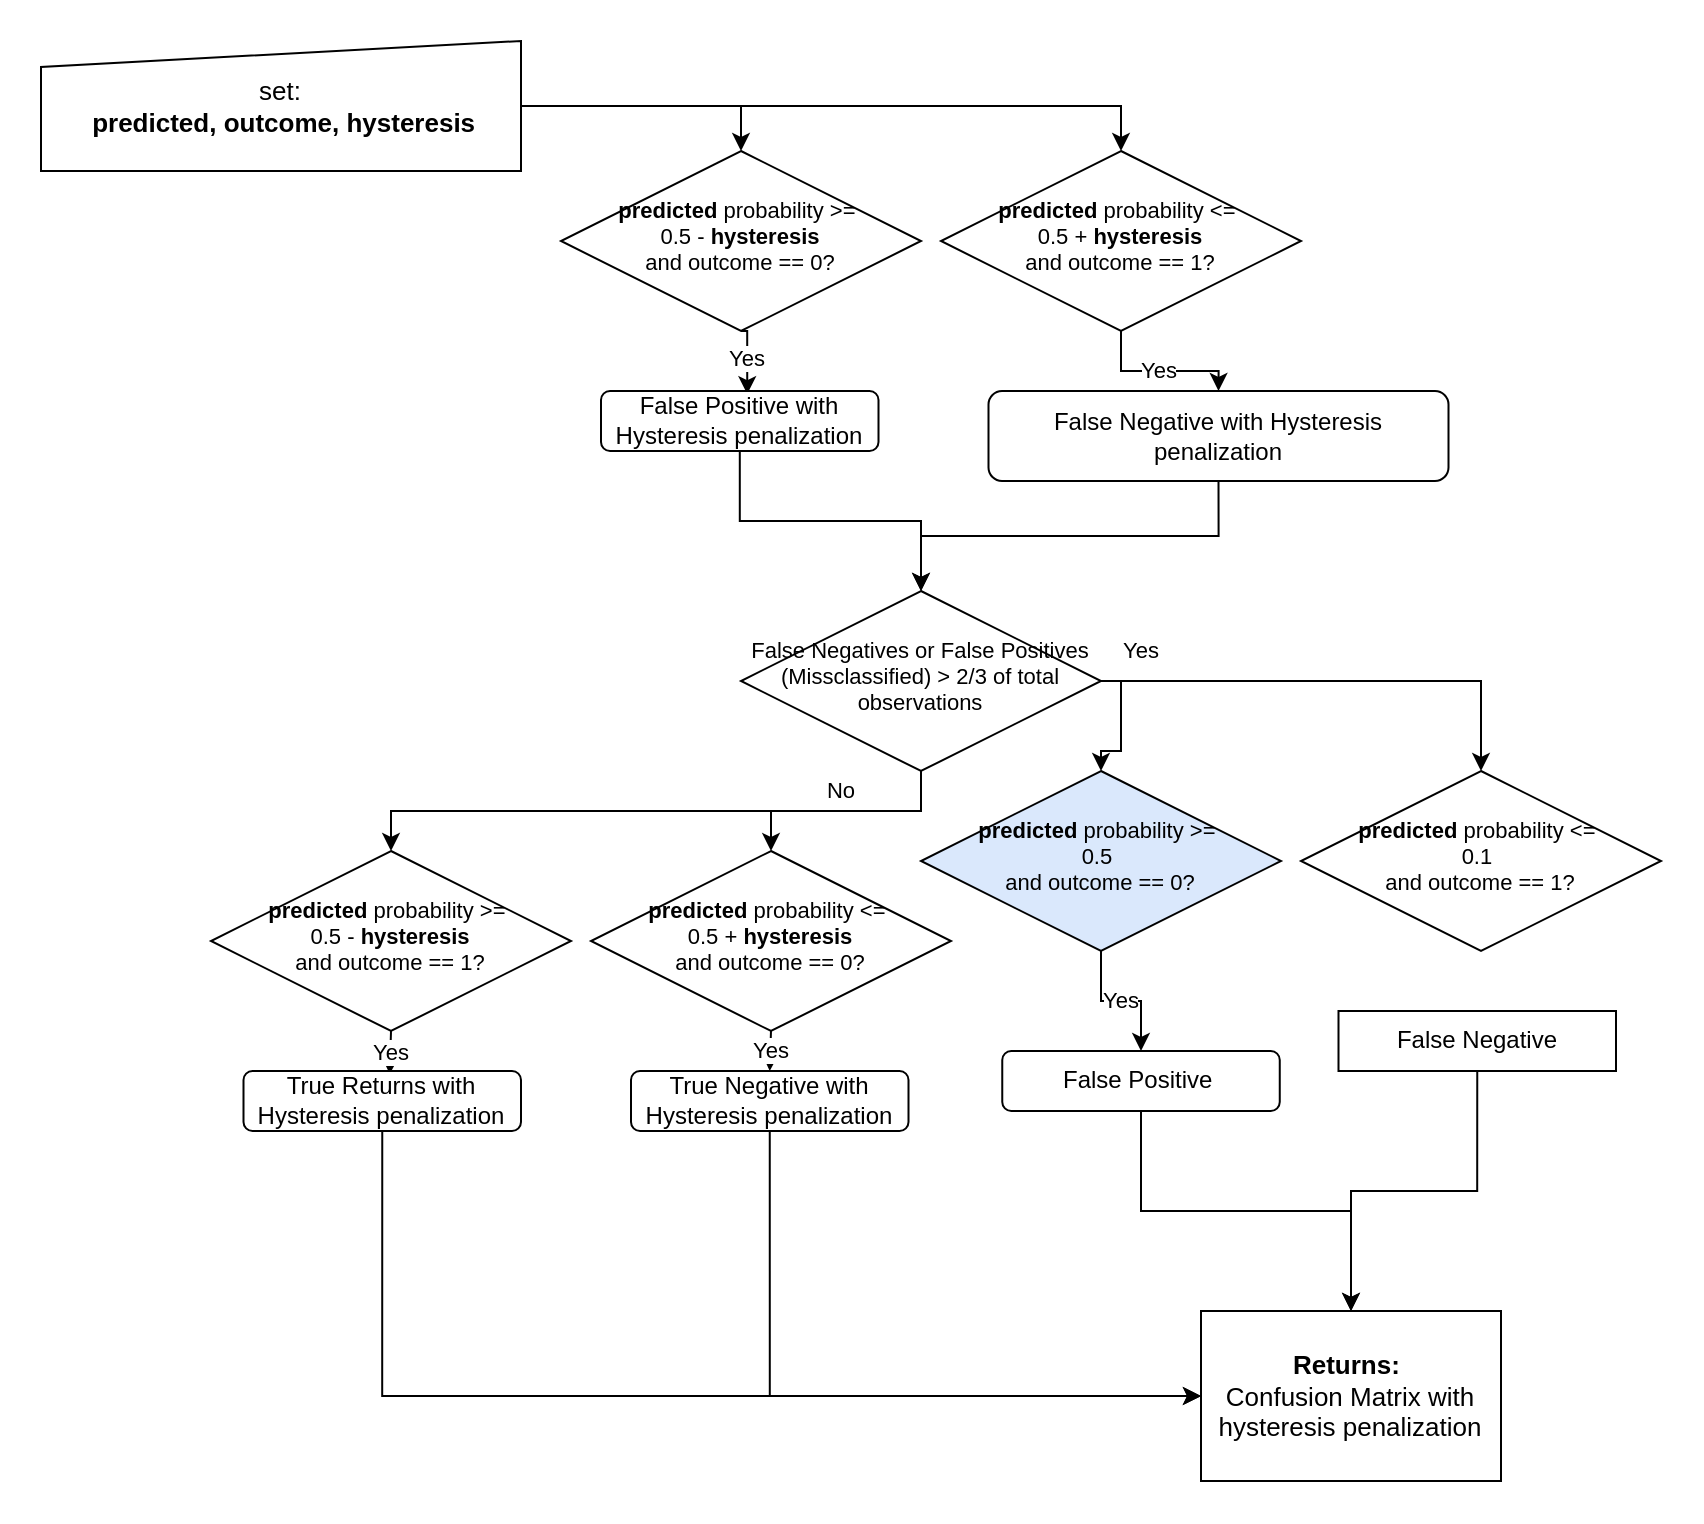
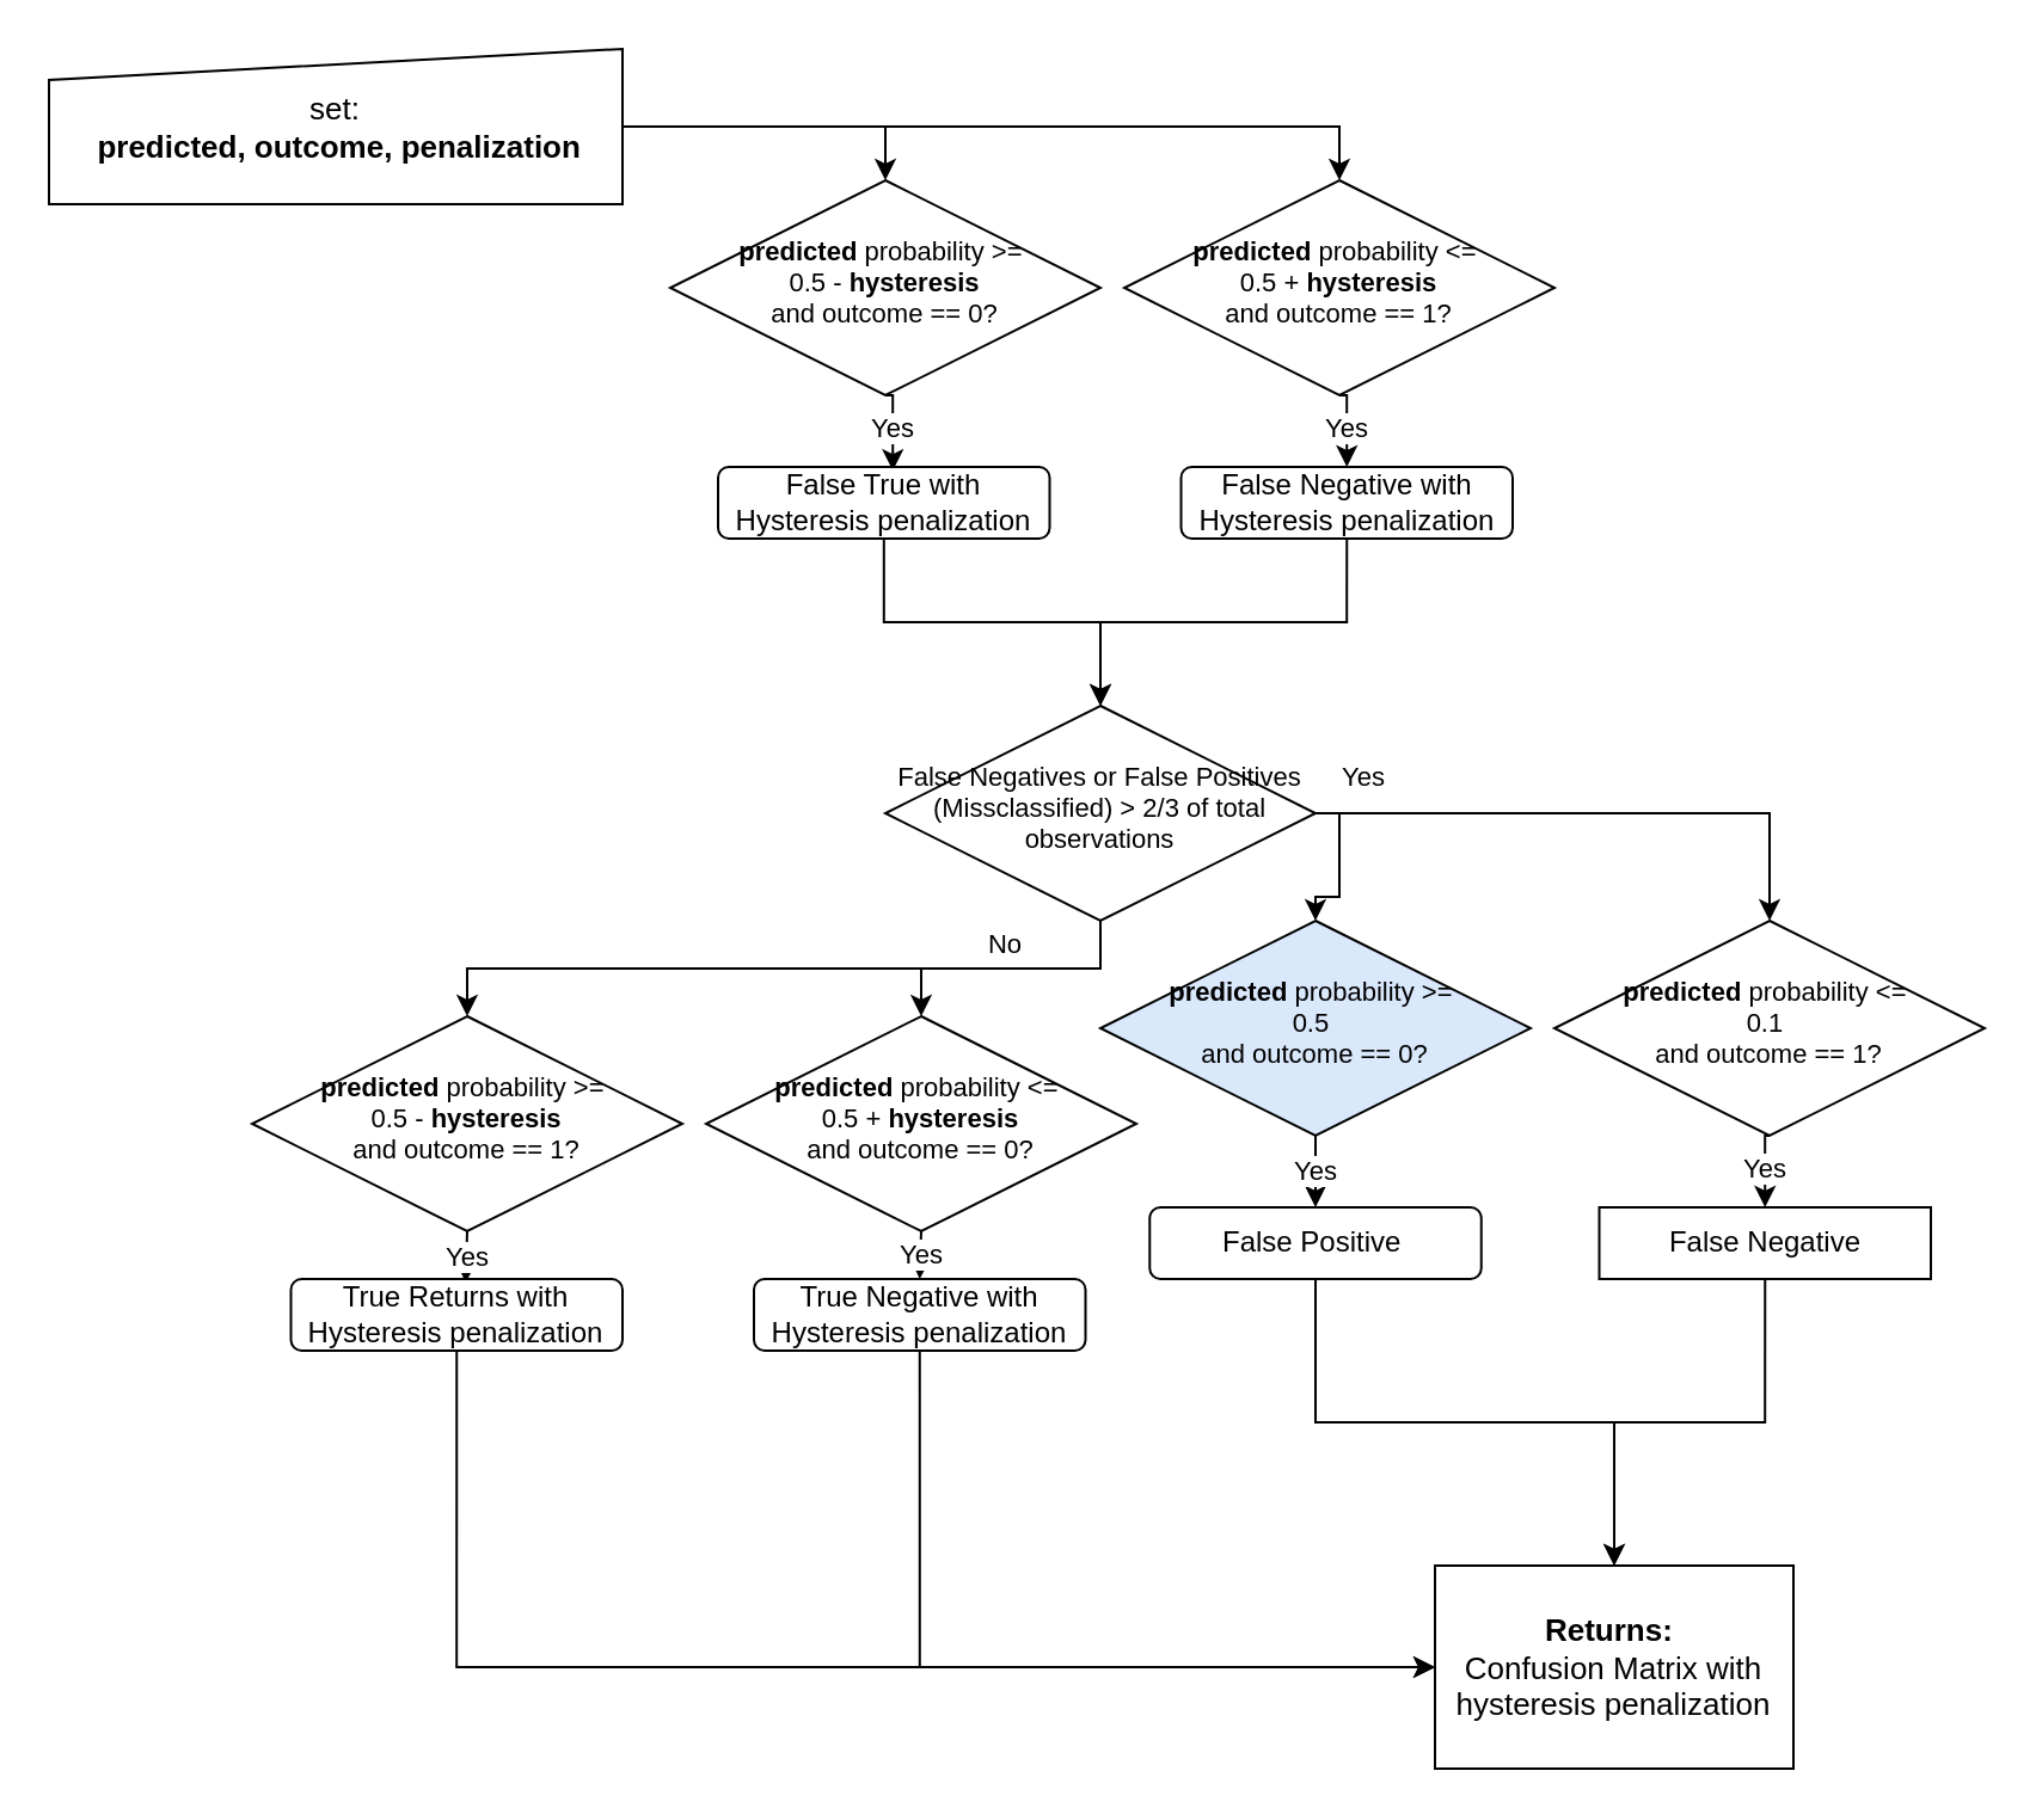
- <mxCell id="4" value="&lt;font style=&quot;font-size: 13px&quot;&gt;set:&lt;br&gt;&amp;nbsp;&lt;b&gt;predicted, outcome, hysteresis&lt;/b&gt;&lt;/font&gt;" style="shape=manualInput;whiteSpace=wrap;html=1;rounded=0;comic=0;spacing=1;size=13;fontSize=13;" parent="1" vertex="1"><mxGeometry x="20" y="20" width="240" height="65" as="geometry" /></mxCell>
+ <mxCell id="4" value="&lt;font style=&quot;font-size: 13px&quot;&gt;set:&lt;br&gt;&amp;nbsp;&lt;b&gt;predicted, outcome, penalization&lt;/b&gt;&lt;/font&gt;" style="shape=manualInput;whiteSpace=wrap;html=1;rounded=0;comic=0;spacing=1;size=13;fontSize=13;" parent="1" vertex="1"><mxGeometry x="20" y="20" width="240" height="65" as="geometry" /></mxCell>
- <mxCell id="16" value="False Positive with Hysteresis penalization" style="rounded=1;whiteSpace=wrap;html=1;fontSize=12;glass=0;strokeWidth=1;shadow=0;" vertex="1" parent="1"><mxGeometry x="300" y="195" width="138.75" height="30" as="geometry" /></mxCell>
+ <mxCell id="16" value="False True with Hysteresis penalization" style="rounded=1;whiteSpace=wrap;html=1;fontSize=12;glass=0;strokeWidth=1;shadow=0;" vertex="1" parent="1"><mxGeometry x="300" y="195" width="138.75" height="30" as="geometry" /></mxCell>
- <mxCell id="18" value="False Negative with Hysteresis penalization" style="rounded=1;whiteSpace=wrap;html=1;fontSize=12;glass=0;strokeWidth=1;shadow=0;" vertex="1" parent="1"><mxGeometry x="493.75" y="195" width="230" height="45" as="geometry" /></mxCell>
+ <mxCell id="18" value="False Negative with Hysteresis penalization" style="rounded=1;whiteSpace=wrap;html=1;fontSize=12;glass=0;strokeWidth=1;shadow=0;" vertex="1" parent="1"><mxGeometry x="493.75" y="195" width="138.75" height="30" as="geometry" /></mxCell>
+ <mxCell id="21" value="Yes" style="edgeStyle=orthogonalEdgeStyle;rounded=0;orthogonalLoop=1;jettySize=auto;html=1;exitX=0.5;exitY=1;exitDx=0;exitDy=0;entryX=0.5;entryY=0;entryDx=0;entryDy=0;" edge="1" parent="1" source="22" target="34"><mxGeometry relative="1" as="geometry" /></mxCell>
- <mxCell id="32" value="False Positive&amp;nbsp;" style="rounded=1;whiteSpace=wrap;html=1;fontSize=12;glass=0;strokeWidth=1;shadow=0;" vertex="1" parent="1"><mxGeometry x="500.63" y="525" width="138.75" height="30" as="geometry" /></mxCell>
+ <mxCell id="32" value="False Positive&amp;nbsp;" style="rounded=1;whiteSpace=wrap;html=1;fontSize=12;glass=0;strokeWidth=1;shadow=0;" vertex="1" parent="1"><mxGeometry x="480.63" y="505" width="138.75" height="30" as="geometry" /></mxCell>
